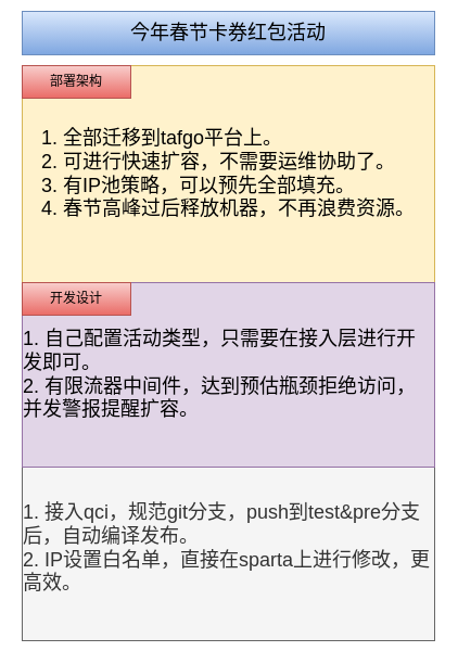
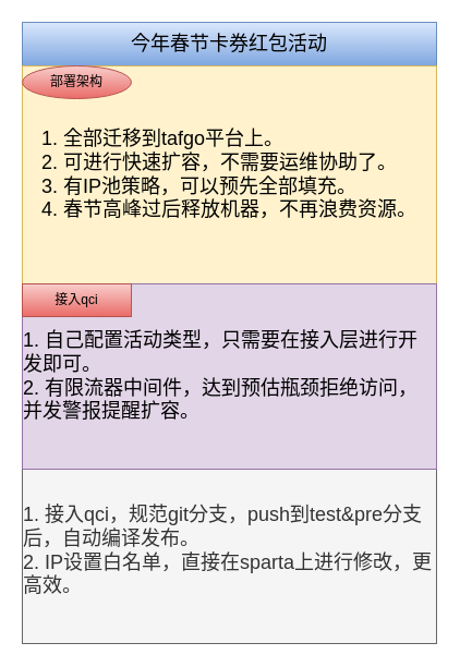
- <mxCell id="3" value="&lt;font style=&quot;font-size: 18px&quot;&gt;今年春节卡券红包活动&lt;/font&gt;" style="rounded=0;whiteSpace=wrap;html=1;gradientColor=#7ea6e0;fillColor=#dae8fc;strokeColor=#6c8ebf;" vertex="1" parent="1"><mxGeometry x="20" y="10" width="380" height="40" as="geometry" /></mxCell>
+ <mxCell id="3" value="&lt;font style=&quot;font-size: 18px&quot;&gt;今年春节卡券红包活动&lt;/font&gt;" style="rounded=0;whiteSpace=wrap;html=1;gradientColor=#7ea6e0;fillColor=#dae8fc;strokeColor=#6c8ebf;" vertex="1" parent="1"><mxGeometry x="20" y="20" width="380" height="40" as="geometry" /></mxCell>
- <mxCell id="5" value="部署架构" style="rounded=0;whiteSpace=wrap;html=1;gradientColor=#ea6b66;fillColor=#f8cecc;strokeColor=#b85450;" vertex="1" parent="1"><mxGeometry x="20" y="60" width="100" height="30" as="geometry" /></mxCell>
+ <mxCell id="5" value="部署架构" style="ellipse;whiteSpace=wrap;html=1;gradientColor=#ea6b66;fillColor=#f8cecc;strokeColor=#b85450;" vertex="1" parent="1"><mxGeometry x="20" y="60" width="100" height="30" as="geometry" /></mxCell>
- <mxCell id="7" value="开发设计" style="rounded=0;whiteSpace=wrap;html=1;gradientColor=#ea6b66;fillColor=#f8cecc;strokeColor=#b85450;" vertex="1" parent="1"><mxGeometry x="20" y="260" width="100" height="30" as="geometry" /></mxCell>
+ <mxCell id="7" value="接入qci" style="rounded=0;whiteSpace=wrap;html=1;gradientColor=#ea6b66;fillColor=#f8cecc;strokeColor=#b85450;" vertex="1" parent="1"><mxGeometry x="20" y="260" width="100" height="30" as="geometry" /></mxCell>
